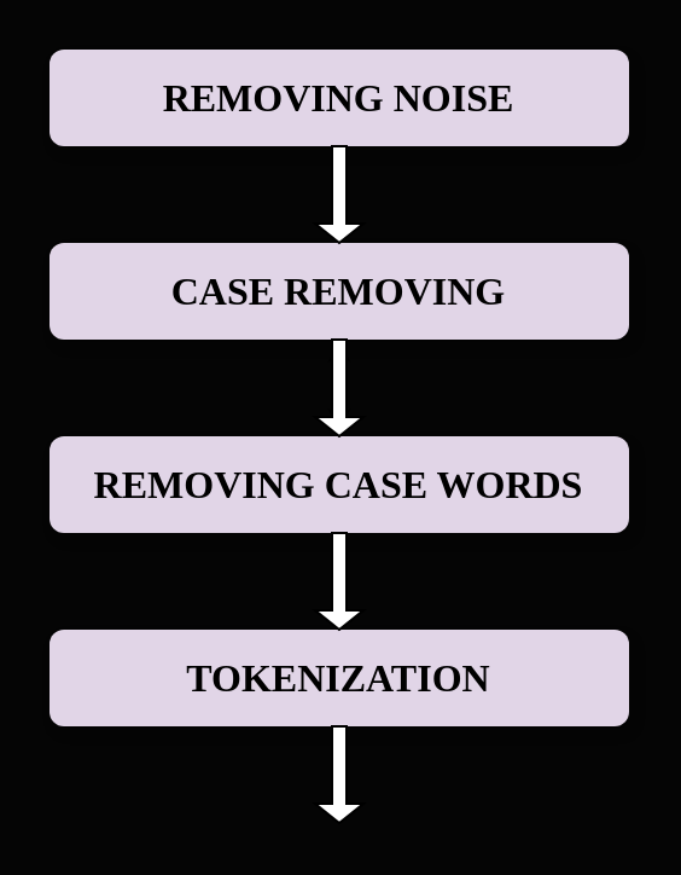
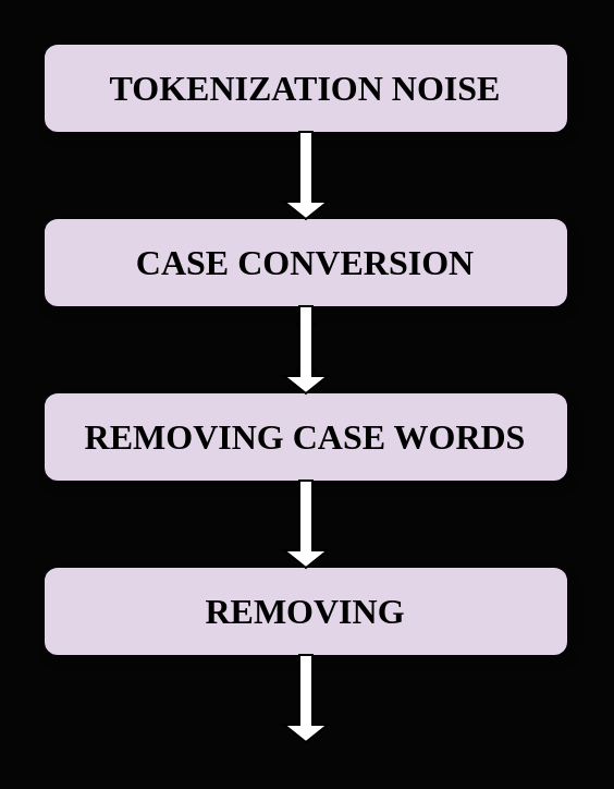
- <mxCell id="2" value="&lt;b&gt;&lt;font style=&quot;font-size: 16px;&quot;&gt;REMOVING NOISE&lt;/font&gt;&lt;/b&gt;" style="rounded=1;whiteSpace=wrap;html=1;dashed=1;dashPattern=1 4;strokeWidth=5;perimeterSpacing=2;shadow=1;fontFamily=Times New Roman;labelBackgroundColor=none;fillStyle=solid;fillColor=#E1D5E7;strokeColor=none;" vertex="1" parent="1"><mxGeometry x="20" y="20" width="240" height="40" as="geometry" /></mxCell>
+ <mxCell id="2" value="&lt;b&gt;&lt;font style=&quot;font-size: 16px;&quot;&gt;TOKENIZATION NOISE&lt;/font&gt;&lt;/b&gt;" style="rounded=1;whiteSpace=wrap;html=1;dashed=1;dashPattern=1 4;strokeWidth=5;perimeterSpacing=2;shadow=1;fontFamily=Times New Roman;labelBackgroundColor=none;fillStyle=solid;fillColor=#E1D5E7;strokeColor=none;" vertex="1" parent="1"><mxGeometry x="20" y="20" width="240" height="40" as="geometry" /></mxCell>
- <mxCell id="4" value="&lt;b&gt;&lt;font style=&quot;font-size: 16px;&quot;&gt;CASE REMOVING&lt;br&gt;&lt;/font&gt;&lt;/b&gt;" style="rounded=1;whiteSpace=wrap;html=1;dashed=1;dashPattern=1 4;strokeWidth=5;perimeterSpacing=2;shadow=1;fontFamily=Times New Roman;labelBackgroundColor=none;fillStyle=solid;fillColor=#E1D5E7;strokeColor=none;" vertex="1" parent="1"><mxGeometry x="20" width="240" height="40" as="geometry" y="100" /></mxCell>
+ <mxCell id="4" value="&lt;b&gt;&lt;font style=&quot;font-size: 16px;&quot;&gt;CASE CONVERSION&lt;br&gt;&lt;/font&gt;&lt;/b&gt;" style="rounded=1;whiteSpace=wrap;html=1;dashed=1;dashPattern=1 4;strokeWidth=5;perimeterSpacing=2;shadow=1;fontFamily=Times New Roman;labelBackgroundColor=none;fillStyle=solid;fillColor=#E1D5E7;strokeColor=none;" vertex="1" parent="1"><mxGeometry x="20" width="240" height="40" as="geometry" y="100" /></mxCell>
- <mxCell id="6" value="&lt;b&gt;&lt;font style=&quot;font-size: 16px;&quot;&gt;TOKENIZATION&lt;br&gt;&lt;/font&gt;&lt;/b&gt;" style="rounded=1;whiteSpace=wrap;html=1;dashed=1;dashPattern=1 4;strokeWidth=5;perimeterSpacing=2;shadow=1;fontFamily=Times New Roman;labelBackgroundColor=none;fillStyle=solid;fillColor=#E1D5E7;strokeColor=none;" vertex="1" parent="1"><mxGeometry x="20" y="260" width="240" height="40" as="geometry" /></mxCell>
+ <mxCell id="6" value="&lt;b&gt;&lt;font style=&quot;font-size: 16px;&quot;&gt;REMOVING&lt;br&gt;&lt;/font&gt;&lt;/b&gt;" style="rounded=1;whiteSpace=wrap;html=1;dashed=1;dashPattern=1 4;strokeWidth=5;perimeterSpacing=2;shadow=1;fontFamily=Times New Roman;labelBackgroundColor=none;fillStyle=solid;fillColor=#E1D5E7;strokeColor=none;" vertex="1" parent="1"><mxGeometry x="20" y="260" width="240" height="40" as="geometry" /></mxCell>
